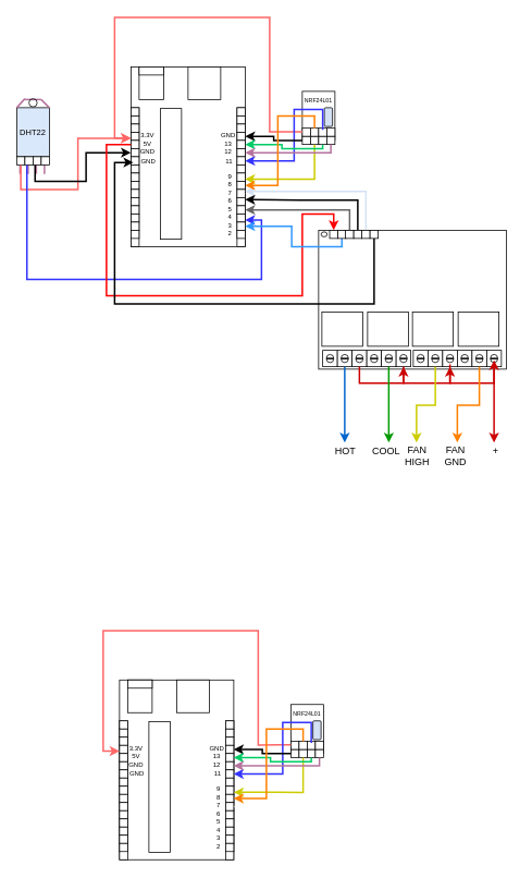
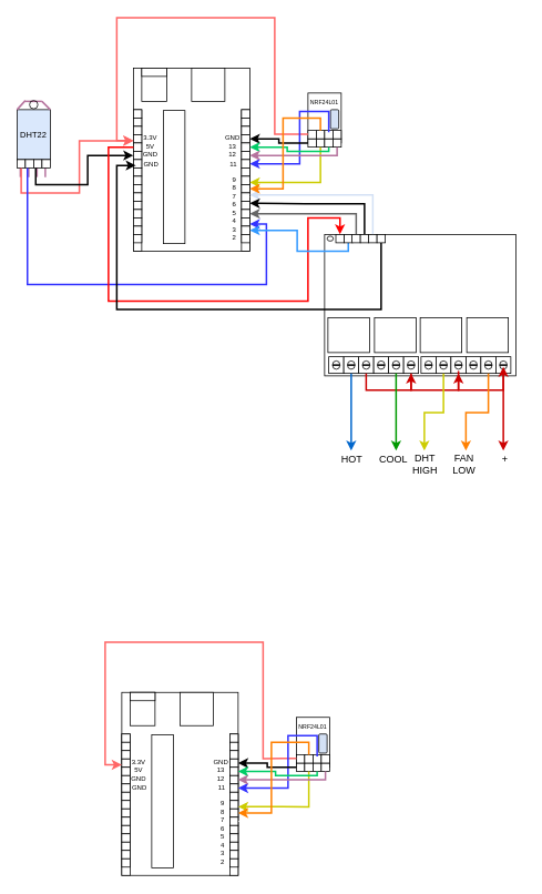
- <mxCell id="171" value="FAN HIGH" style="text;html=1;strokeColor=none;fillColor=none;align=center;verticalAlign=middle;whiteSpace=wrap;rounded=0;" vertex="1" parent="1"><mxGeometry x="490.5" y="547" width="40" height="20" as="geometry" /></mxCell>
+ <mxCell id="171" value="DHT HIGH" style="text;html=1;strokeColor=none;fillColor=none;align=center;verticalAlign=middle;whiteSpace=wrap;rounded=0;" vertex="1" parent="1"><mxGeometry x="490.5" y="547" width="40" height="20" as="geometry" /></mxCell>
- <mxCell id="172" value="FAN GND" style="text;html=1;strokeColor=none;fillColor=none;align=center;verticalAlign=middle;whiteSpace=wrap;rounded=0;" vertex="1" parent="1"><mxGeometry x="538" y="547" width="40" height="20" as="geometry" /></mxCell>
+ <mxCell id="172" value="FAN LOW" style="text;html=1;strokeColor=none;fillColor=none;align=center;verticalAlign=middle;whiteSpace=wrap;rounded=0;" vertex="1" parent="1"><mxGeometry x="538" y="547" width="40" height="20" as="geometry" /></mxCell>
